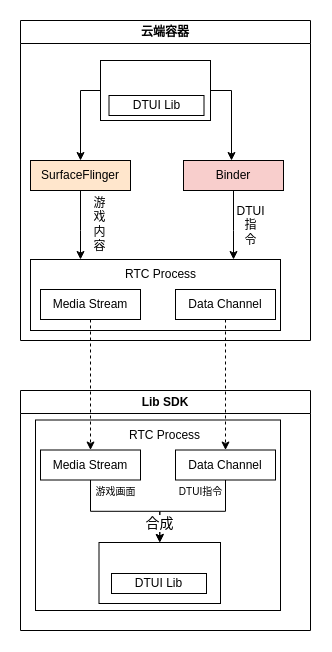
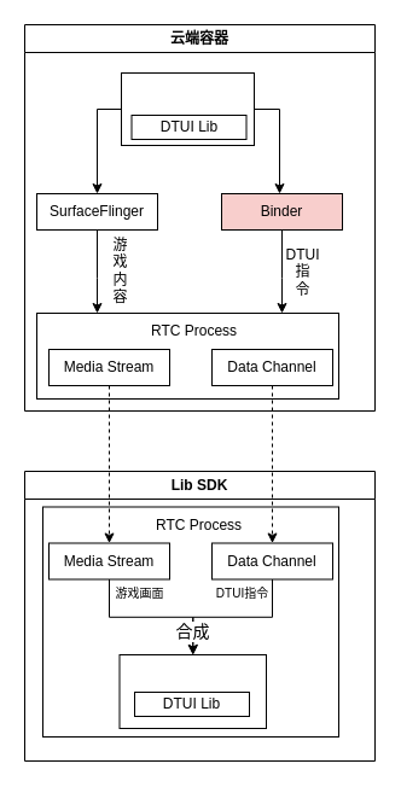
- <mxCell id="7" value="SurfaceFlinger" style="rounded=0;whiteSpace=wrap;html=1;fillColor=#ffe6cc;" vertex="1" parent="1"><mxGeometry x="30" y="160" width="100" height="30" as="geometry" /></mxCell>
+ <mxCell id="7" value="SurfaceFlinger" style="rounded=0;whiteSpace=wrap;html=1;" vertex="1" parent="1"><mxGeometry x="30" y="160" width="100" height="30" as="geometry" /></mxCell>
